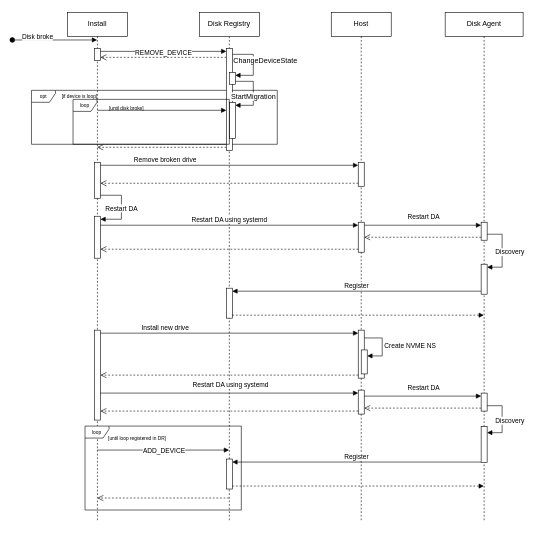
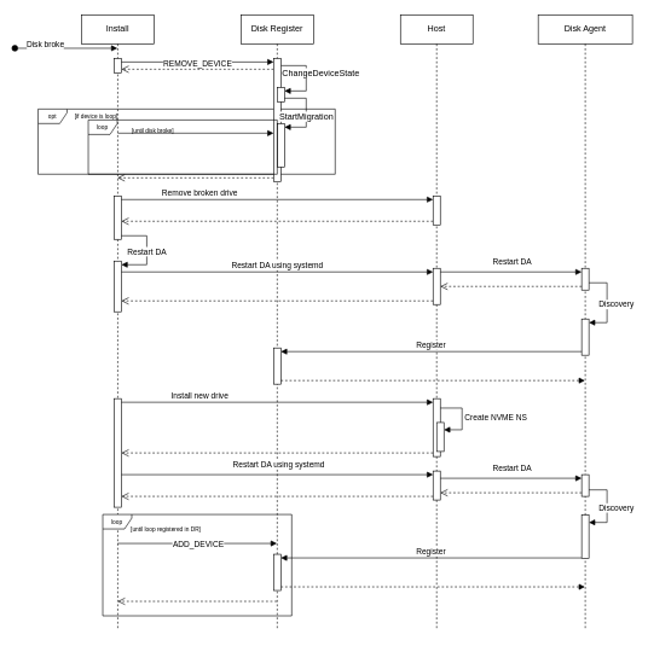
- <mxCell id="8" value="Disk Registry" style="shape=umlLifeline;perimeter=lifelinePerimeter;whiteSpace=wrap;html=1;container=0;dropTarget=0;collapsible=0;recursiveResize=0;outlineConnect=0;portConstraint=eastwest;newEdgeStyle={&quot;edgeStyle&quot;:&quot;elbowEdgeStyle&quot;,&quot;elbow&quot;:&quot;vertical&quot;,&quot;curved&quot;:0,&quot;rounded&quot;:0};" parent="1" vertex="1"><mxGeometry x="332" y="20" width="100" height="850" as="geometry" /></mxCell>
+ <mxCell id="8" value="Disk Register" style="shape=umlLifeline;perimeter=lifelinePerimeter;whiteSpace=wrap;html=1;container=0;dropTarget=0;collapsible=0;recursiveResize=0;outlineConnect=0;portConstraint=eastwest;newEdgeStyle={&quot;edgeStyle&quot;:&quot;elbowEdgeStyle&quot;,&quot;elbow&quot;:&quot;vertical&quot;,&quot;curved&quot;:0,&quot;rounded&quot;:0};" parent="1" vertex="1"><mxGeometry x="332" y="20" width="100" height="850" as="geometry" /></mxCell>
